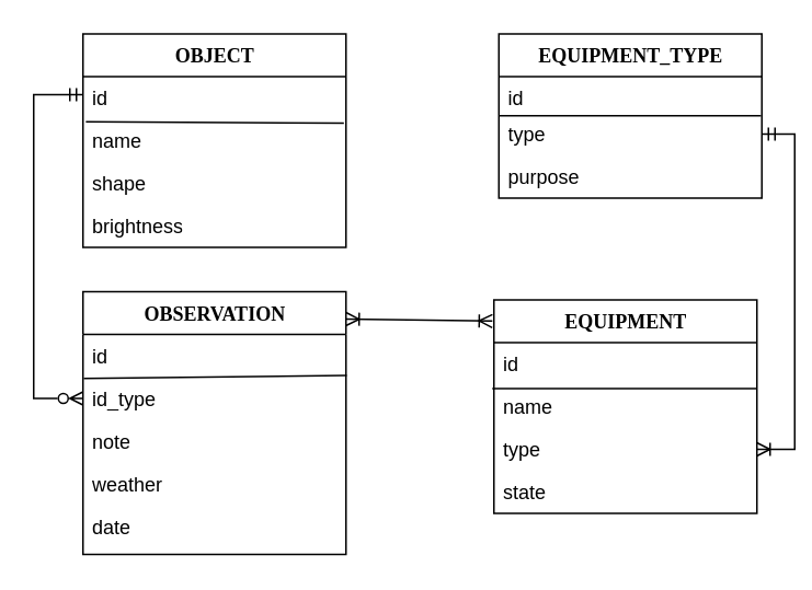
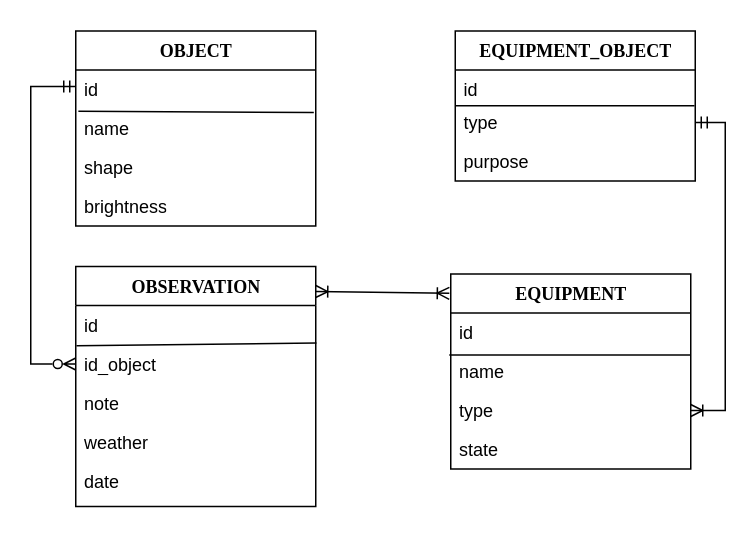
- <mxCell id="8" value="EQUIPMENT_TYPE&lt;div&gt;&lt;br/&gt;&lt;/div&gt;" style="swimlane;html=1;fontStyle=1;align=center;verticalAlign=top;childLayout=stackLayout;horizontal=1;startSize=26;horizontalStack=0;resizeParent=1;resizeLast=0;collapsible=1;marginBottom=0;swimlaneFillColor=#ffffff;rounded=0;shadow=0;comic=0;labelBackgroundColor=none;strokeWidth=1;fillColor=none;fontFamily=Verdana;fontSize=12" parent="1" vertex="1"><mxGeometry x="303" y="20" width="160" height="100" as="geometry" /></mxCell>
+ <mxCell id="8" value="EQUIPMENT_OBJECT&lt;div&gt;&lt;br/&gt;&lt;/div&gt;" style="swimlane;html=1;fontStyle=1;align=center;verticalAlign=top;childLayout=stackLayout;horizontal=1;startSize=26;horizontalStack=0;resizeParent=1;resizeLast=0;collapsible=1;marginBottom=0;swimlaneFillColor=#ffffff;rounded=0;shadow=0;comic=0;labelBackgroundColor=none;strokeWidth=1;fillColor=none;fontFamily=Verdana;fontSize=12" parent="1" vertex="1"><mxGeometry x="303" y="20" width="160" height="100" as="geometry" /></mxCell>
- <mxCell id="15" value="id_type" style="text;html=1;strokeColor=none;fillColor=none;align=left;verticalAlign=top;spacingLeft=4;spacingRight=4;whiteSpace=wrap;overflow=hidden;rotatable=0;points=[[0,0.5],[1,0.5]];portConstraint=eastwest;" parent="13" vertex="1"><mxGeometry y="52" width="160" height="26" as="geometry" /></mxCell>
+ <mxCell id="15" value="id_object" style="text;html=1;strokeColor=none;fillColor=none;align=left;verticalAlign=top;spacingLeft=4;spacingRight=4;whiteSpace=wrap;overflow=hidden;rotatable=0;points=[[0,0.5],[1,0.5]];portConstraint=eastwest;" parent="13" vertex="1"><mxGeometry y="52" width="160" height="26" as="geometry" /></mxCell>
